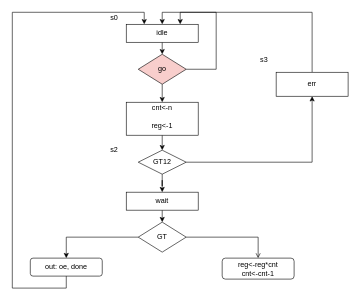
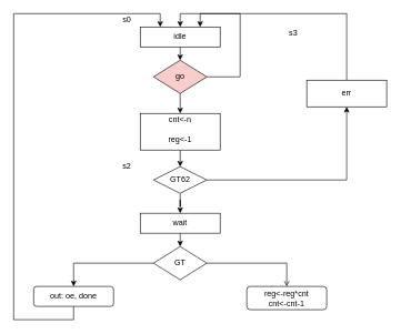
- <mxCell id="24" value="s3" style="text;html=1;strokeColor=none;fillColor=none;align=center;verticalAlign=middle;whiteSpace=wrap;rounded=0;" vertex="1" parent="1"><mxGeometry x="420" y="90" width="40" height="20" as="geometry" /></mxCell>
+ <mxCell id="24" value="s3" style="text;html=1;strokeColor=none;fillColor=none;align=center;verticalAlign=middle;whiteSpace=wrap;rounded=0;" vertex="1" parent="1"><mxGeometry x="420" y="40" width="40" height="20" as="geometry" /></mxCell>
- <mxCell id="14" value="GT12" style="rhombus;whiteSpace=wrap;html=1;" vertex="1" parent="1"><mxGeometry x="230" y="250" width="80" height="40" as="geometry" /></mxCell>
+ <mxCell id="14" value="GT62" style="rhombus;whiteSpace=wrap;html=1;" vertex="1" parent="1"><mxGeometry x="230" y="250" width="80" height="40" as="geometry" /></mxCell>
